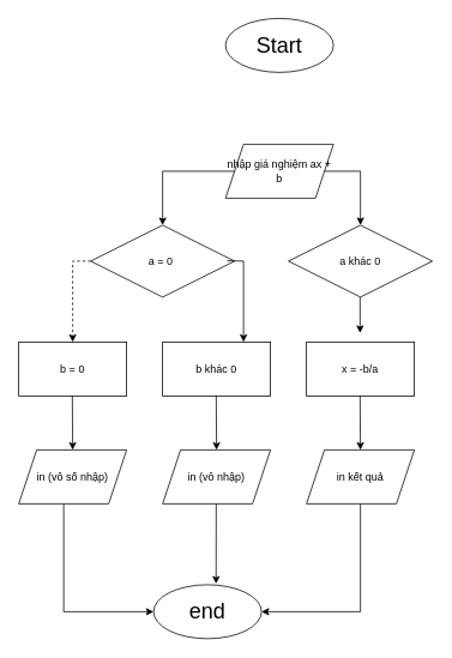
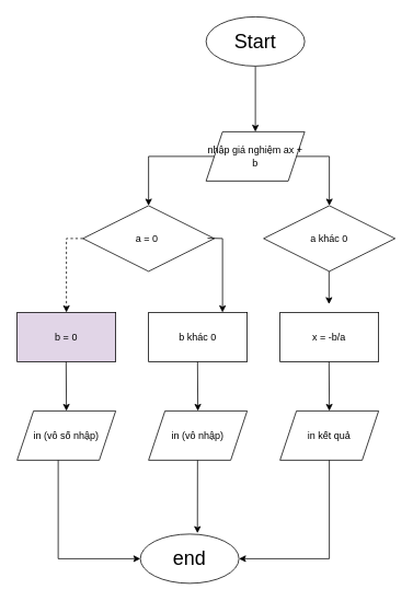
+ <mxCell id="2" style="edgeStyle=orthogonalEdgeStyle;rounded=0;orthogonalLoop=1;jettySize=auto;html=1;exitX=0.5;exitY=1;exitDx=0;exitDy=0;entryX=0.5;entryY=0;entryDx=0;entryDy=0;" parent="1" source="3" target="5" edge="1"><mxGeometry relative="1" as="geometry" /></mxCell>
- <mxCell id="7" value="b = 0" style="rounded=0;whiteSpace=wrap;html=1;" vertex="1" parent="1"><mxGeometry x="20" y="380" width="120" height="60" as="geometry" /></mxCell>
+ <mxCell id="7" value="b = 0" style="rounded=0;whiteSpace=wrap;html=1;fillColor=#e1d5e7;" vertex="1" parent="1"><mxGeometry x="20" y="380" width="120" height="60" as="geometry" /></mxCell>
